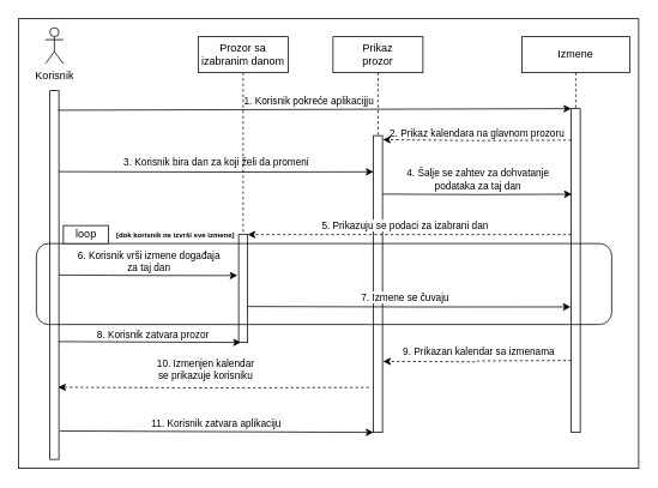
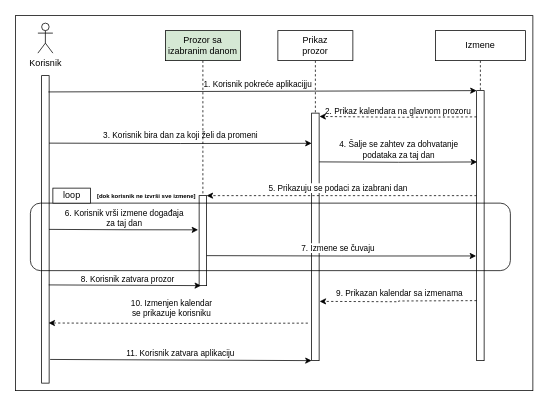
- <mxCell id="20" value="Prozor sa izabranim danom" style="rounded=0;whiteSpace=wrap;html=1;" parent="1" vertex="1"><mxGeometry x="220" y="40" width="100" height="40" as="geometry" /></mxCell>
+ <mxCell id="20" value="Prozor sa izabranim danom" style="rounded=0;whiteSpace=wrap;html=1;fillColor=#d5e8d4;" parent="1" vertex="1"><mxGeometry x="220" y="40" width="100" height="40" as="geometry" /></mxCell>
